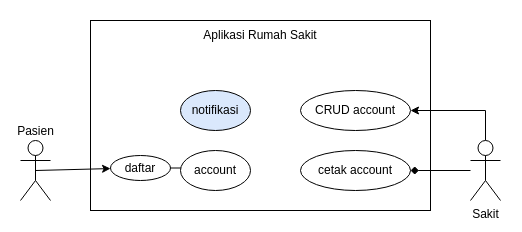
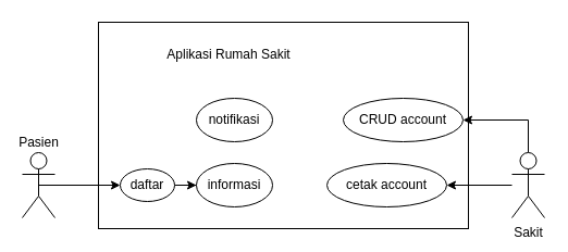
- <mxCell id="14" value="Aplikasi Rumah Sakit" style="text;html=1;align=center;verticalAlign=middle;whiteSpace=wrap;rounded=0;" vertex="1" parent="1"><mxGeometry x="190" y="20" width="140" height="30" as="geometry" /></mxCell>
+ <mxCell id="14" value="Aplikasi Rumah Sakit" style="text;html=1;align=center;verticalAlign=middle;whiteSpace=wrap;rounded=0;" vertex="1" parent="1"><mxGeometry x="140" y="35" width="140" height="30" as="geometry" /></mxCell>
- <mxCell id="7" value="notifikasi" style="ellipse;whiteSpace=wrap;html=1;fillColor=#dae8fc;" vertex="1" parent="1"><mxGeometry x="180" y="90" width="70" height="40" as="geometry" /></mxCell>
+ <mxCell id="7" value="notifikasi" style="ellipse;whiteSpace=wrap;html=1;" vertex="1" parent="1"><mxGeometry x="180" y="90" width="70" height="40" as="geometry" /></mxCell>
- <mxCell id="9" value="CRUD account" style="ellipse;whiteSpace=wrap;html=1;" vertex="1" parent="1"><mxGeometry x="300" y="90" width="110" height="40" as="geometry" /></mxCell>
+ <mxCell id="9" value="CRUD account" style="ellipse;whiteSpace=wrap;html=1;" vertex="1" parent="1"><mxGeometry x="315" y="90" width="110" height="40" as="geometry" /></mxCell>
- <mxCell id="5" value="daftar" style="ellipse;whiteSpace=wrap;html=1;" vertex="1" parent="1"><mxGeometry x="110" y="155" width="60" height="25" as="geometry" /></mxCell>
+ <mxCell id="5" value="daftar" style="ellipse;whiteSpace=wrap;html=1;" vertex="1" parent="1"><mxGeometry x="110" y="155" width="50" height="30" as="geometry" /></mxCell>
- <mxCell id="8" value="account" style="ellipse;whiteSpace=wrap;html=1;" vertex="1" parent="1"><mxGeometry x="180" y="150" width="70" height="40" as="geometry" /></mxCell>
+ <mxCell id="8" value="informasi" style="ellipse;whiteSpace=wrap;html=1;" vertex="1" parent="1"><mxGeometry x="180" y="150" width="70" height="40" as="geometry" /></mxCell>
- <mxCell id="11" style="edgeStyle=orthogonalEdgeStyle;rounded=0;orthogonalLoop=1;jettySize=auto;html=1;entryX=1;entryY=0.5;entryDx=0;entryDy=0;endArrow=diamond;" edge="1" parent="1" source="13" target="10"><mxGeometry relative="1" as="geometry" /></mxCell>
+ <mxCell id="11" style="edgeStyle=orthogonalEdgeStyle;rounded=0;orthogonalLoop=1;jettySize=auto;html=1;entryX=1;entryY=0.5;entryDx=0;entryDy=0;" edge="1" parent="1" source="13" target="10"><mxGeometry relative="1" as="geometry" /></mxCell>
